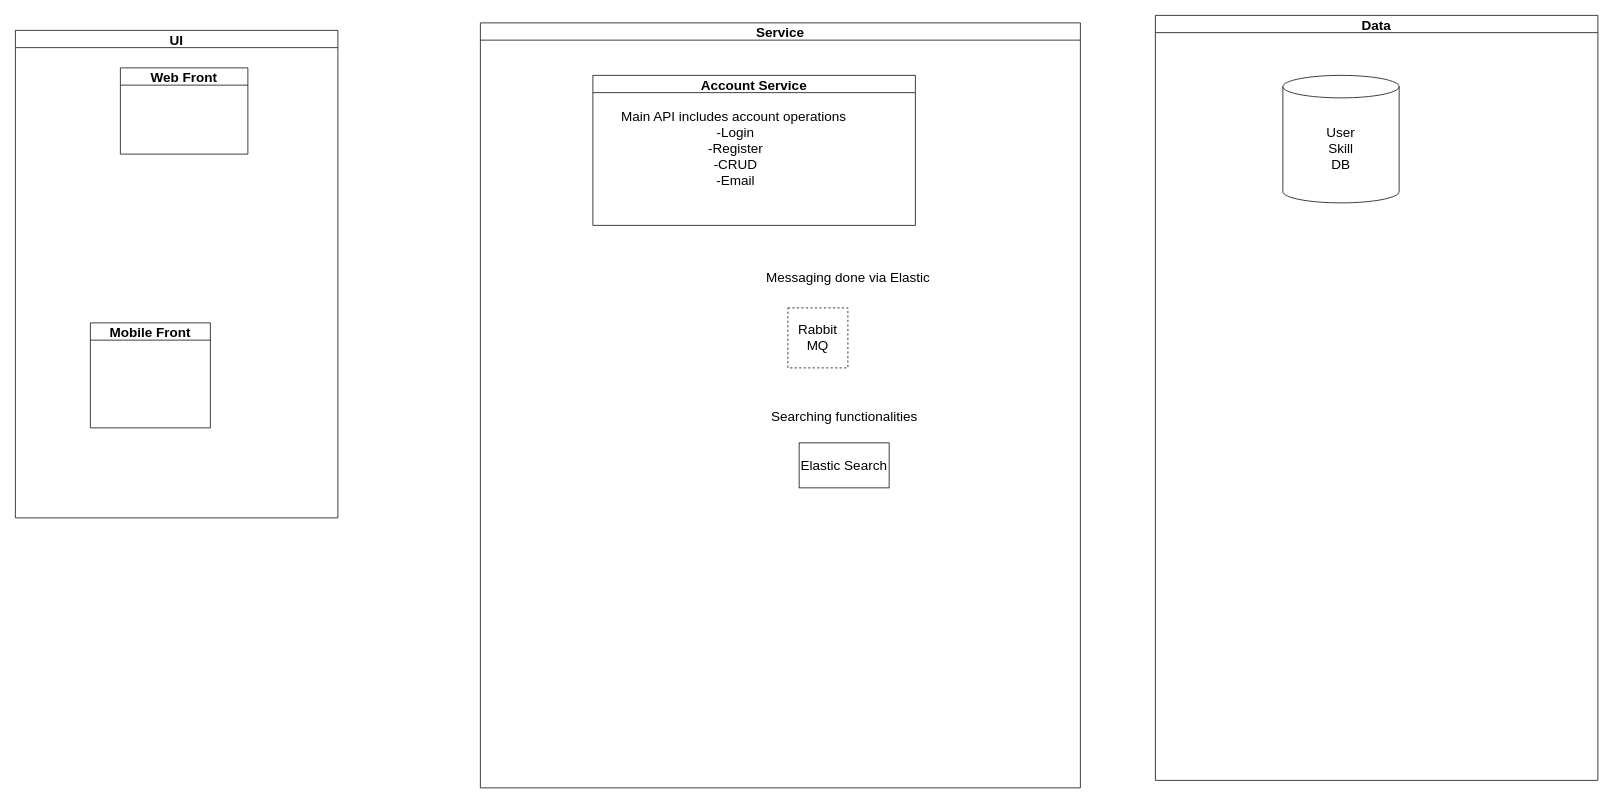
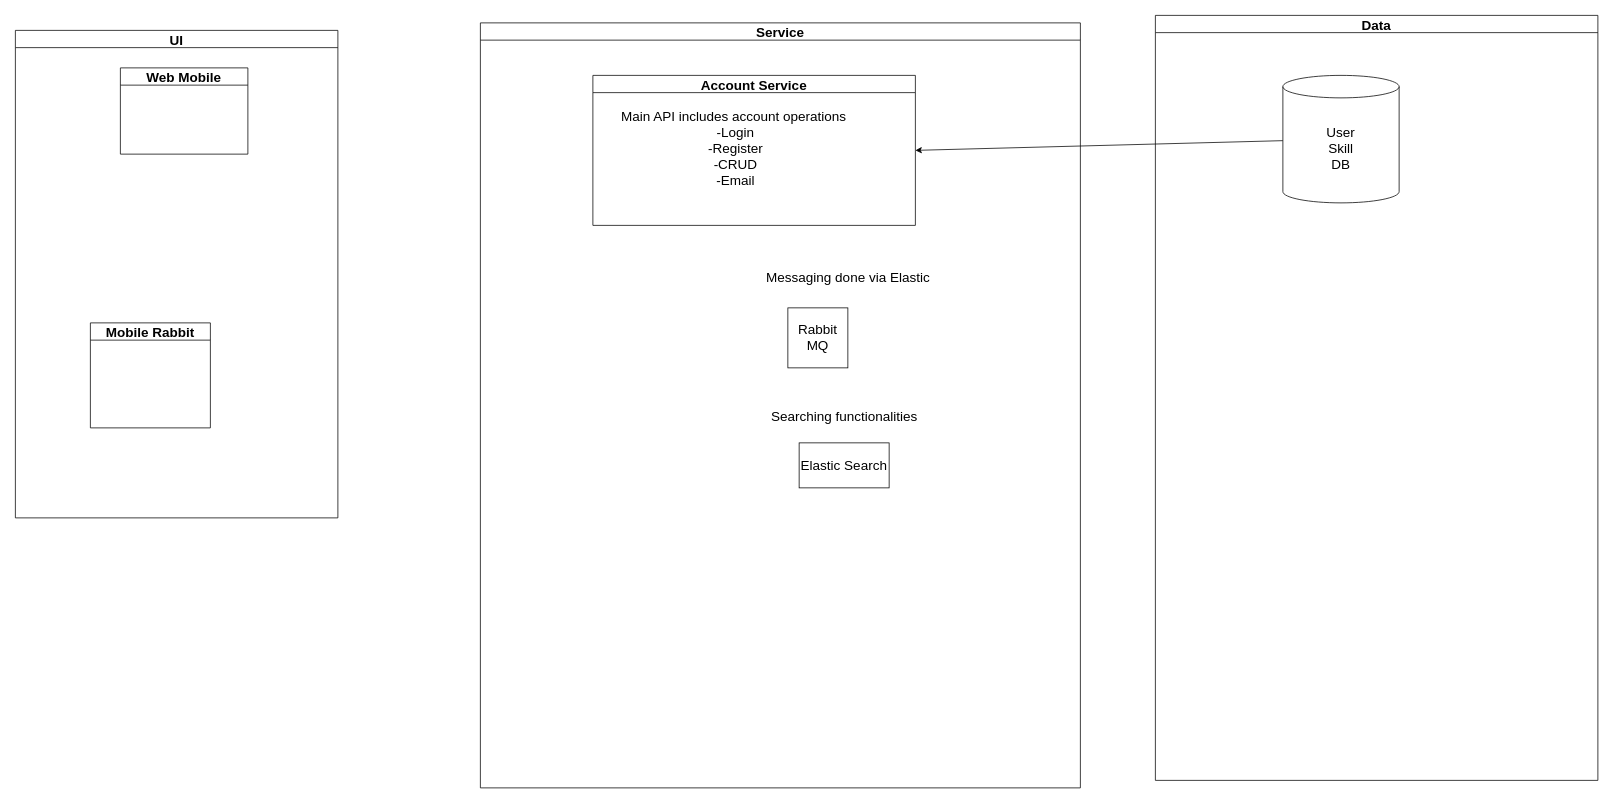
- <mxCell id="5" value="Web Front" style="swimlane;fontSize=18;" parent="3" vertex="1"><mxGeometry x="140" y="50" width="170" height="115" as="geometry" /></mxCell>
+ <mxCell id="5" value="Web Mobile" style="swimlane;fontSize=18;" parent="3" vertex="1"><mxGeometry x="140" y="50" width="170" height="115" as="geometry" /></mxCell>
+ <mxCell id="2" style="rounded=0;orthogonalLoop=1;jettySize=auto;html=1;entryX=1;entryY=0.5;entryDx=0;entryDy=0;fontSize=18;" parent="1" source="14" target="8" edge="1"><mxGeometry relative="1" as="geometry"><mxPoint x="1150" y="250" as="targetPoint" /></mxGeometry></mxCell>
- <mxCell id="4" value="Mobile Front" style="swimlane;fontSize=18;" parent="3" vertex="1"><mxGeometry x="100" y="390" width="160" height="140" as="geometry" /></mxCell>
+ <mxCell id="4" value="Mobile Rabbit" style="swimlane;fontSize=18;" parent="3" vertex="1"><mxGeometry x="100" y="390" width="160" height="140" as="geometry" /></mxCell>
- <mxCell id="7" value="Rabbit MQ" style="whiteSpace=wrap;html=1;aspect=fixed;fontSize=18;dashed=1;" parent="6" vertex="1"><mxGeometry x="410" y="380" width="80" height="80" as="geometry" /></mxCell>
+ <mxCell id="7" value="Rabbit MQ" style="whiteSpace=wrap;html=1;aspect=fixed;fontSize=18;" parent="6" vertex="1"><mxGeometry x="410" y="380" width="80" height="80" as="geometry" /></mxCell>
